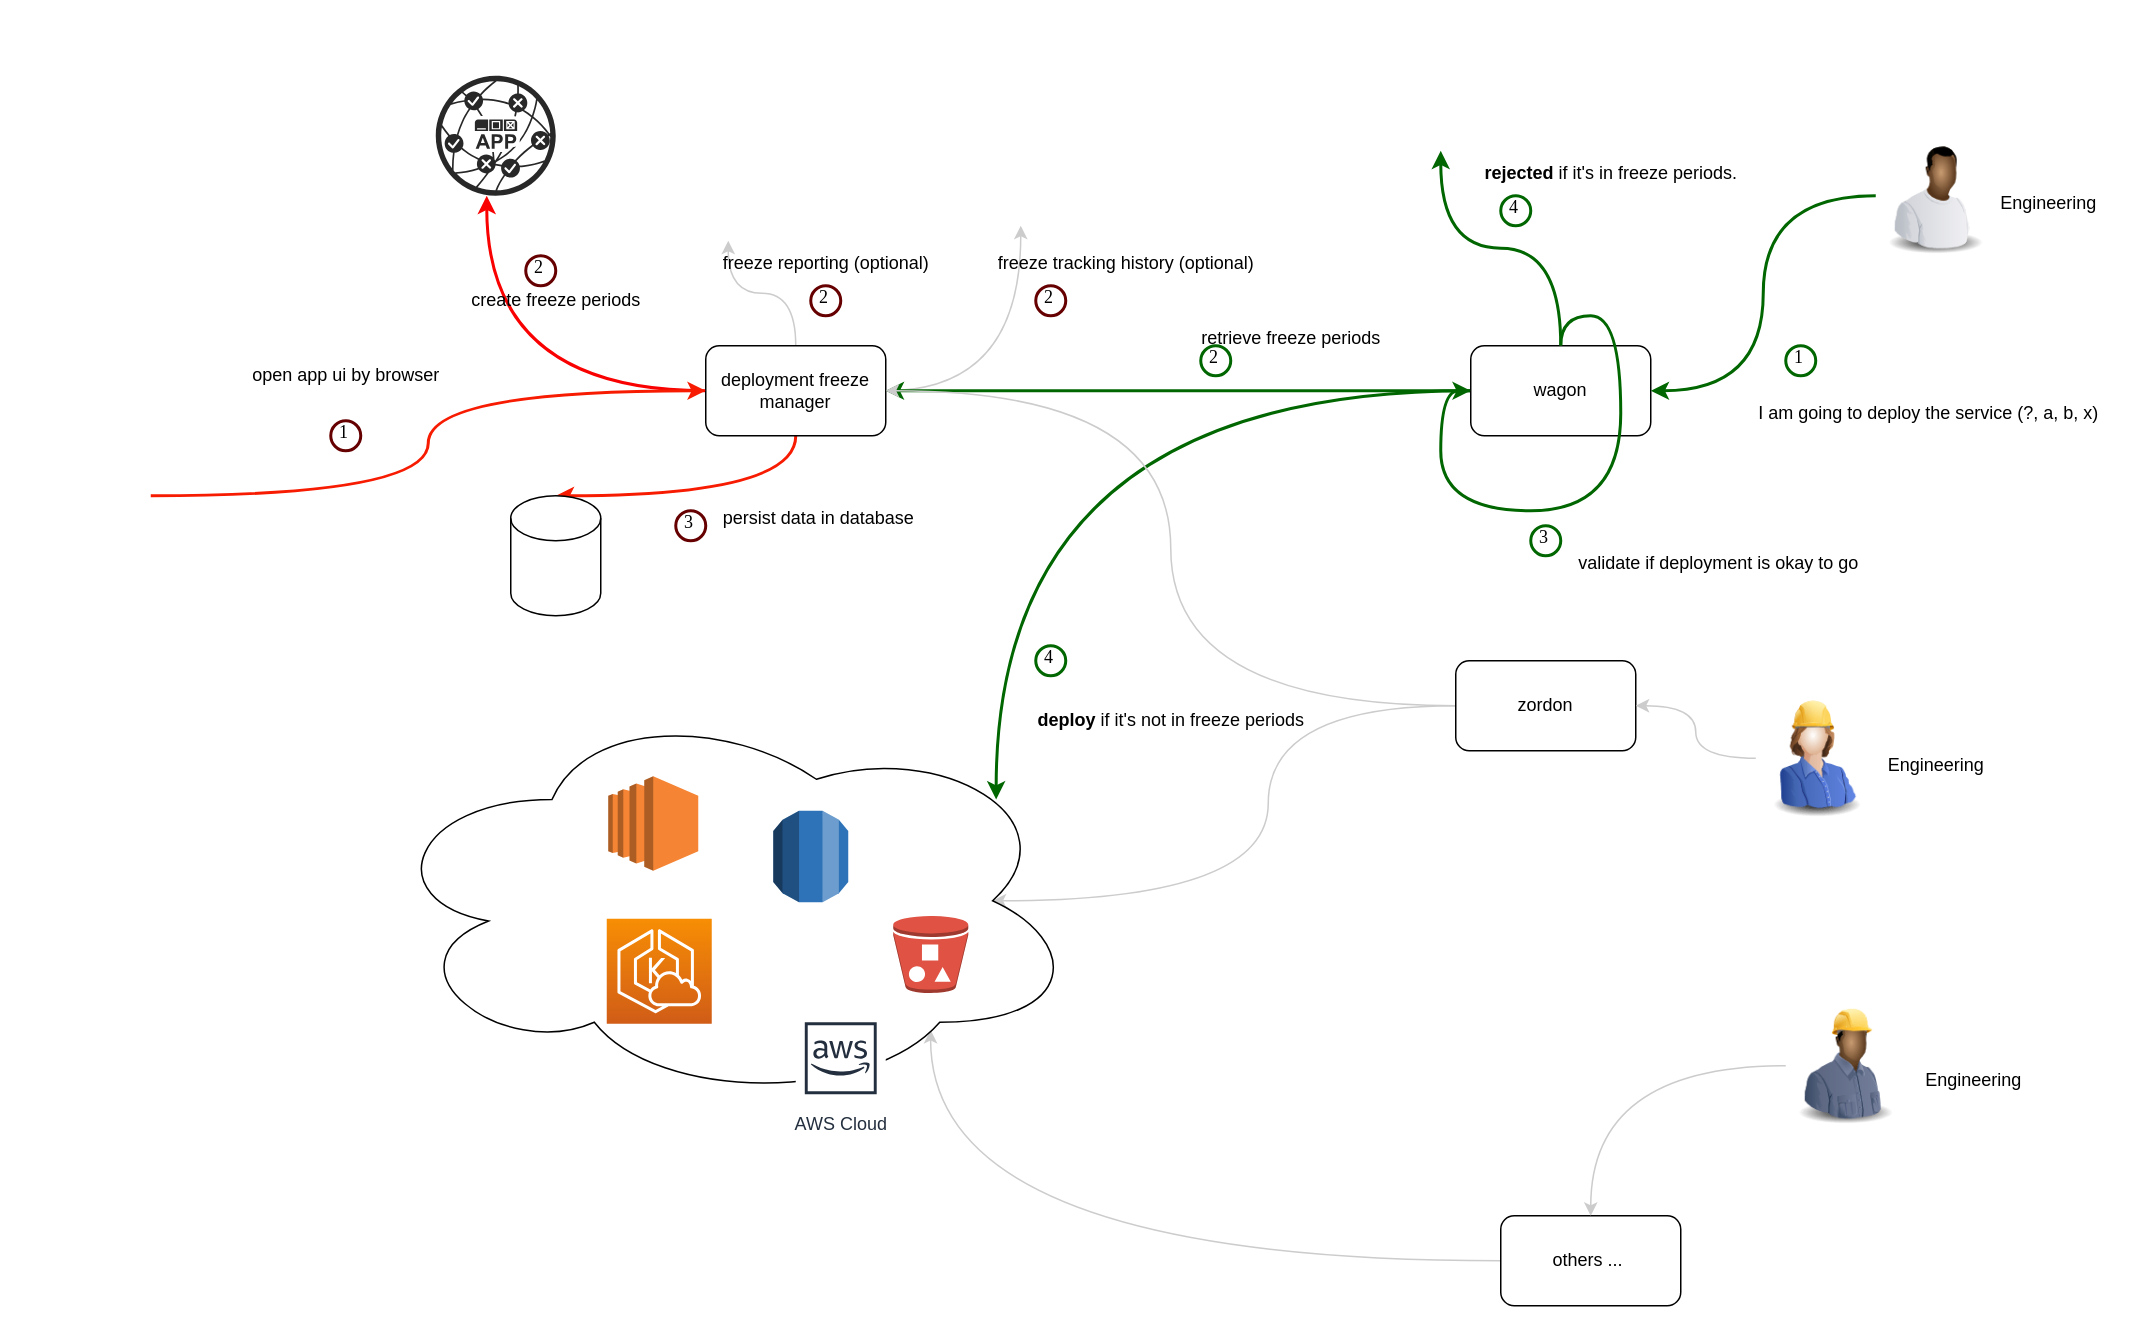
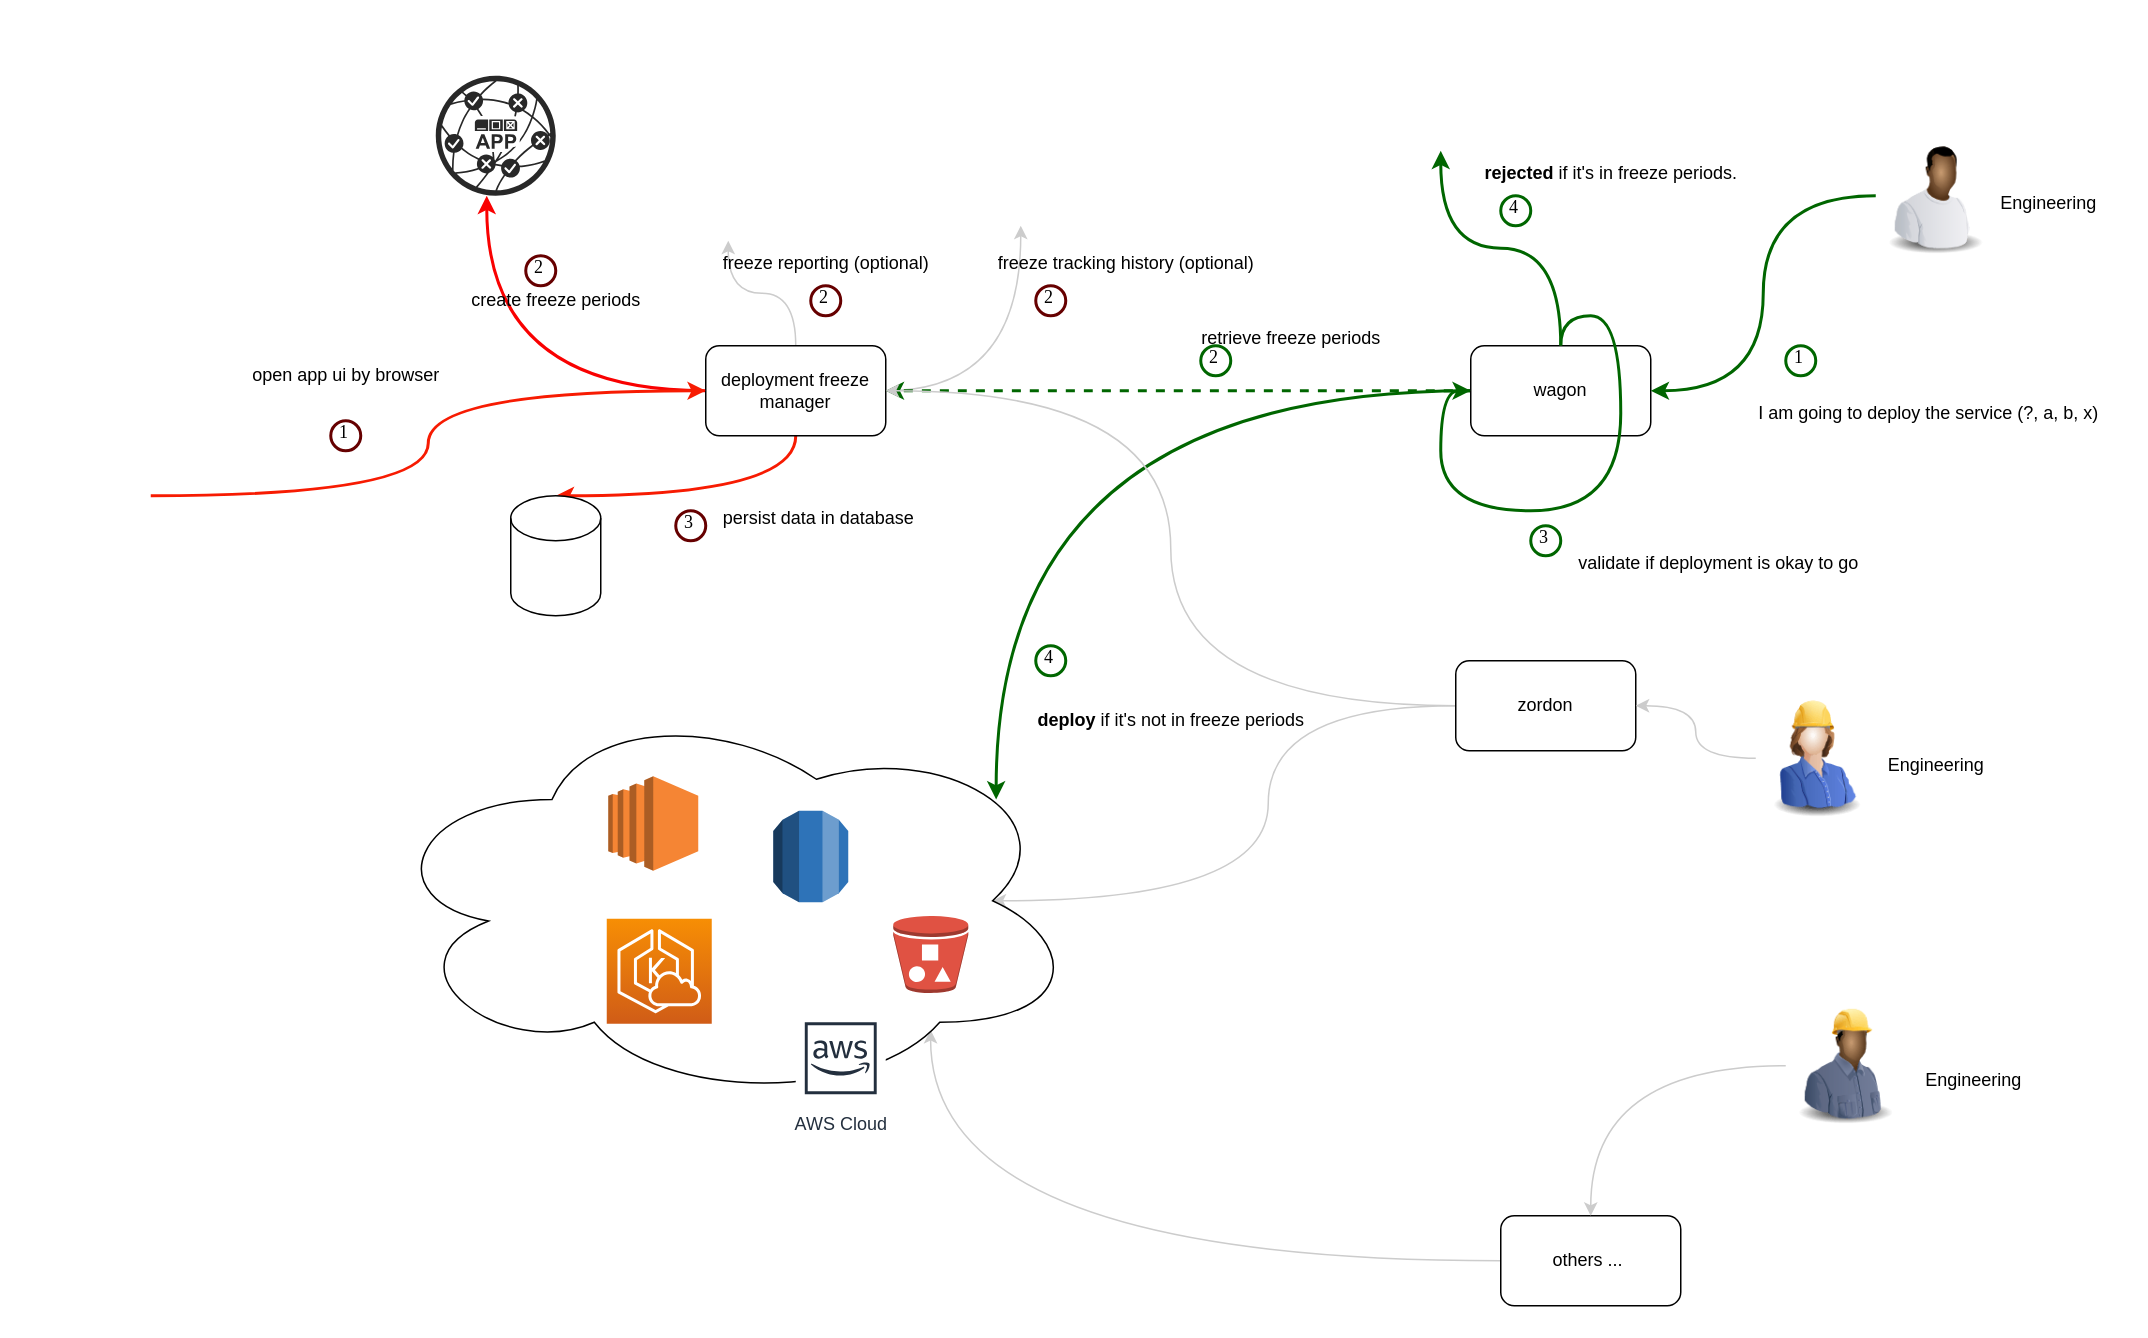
- <mxCell id="8" style="edgeStyle=orthogonalEdgeStyle;curved=1;rounded=0;orthogonalLoop=1;jettySize=auto;html=1;entryX=1;entryY=0.5;entryDx=0;entryDy=0;strokeColor=#006600;strokeWidth=2;" edge="1" parent="1" source="11" target="6"><mxGeometry relative="1" as="geometry" /></mxCell>
+ <mxCell id="8" style="edgeStyle=orthogonalEdgeStyle;curved=1;rounded=0;orthogonalLoop=1;jettySize=auto;html=1;entryX=1;entryY=0.5;entryDx=0;entryDy=0;strokeColor=#006600;strokeWidth=2;dashed=1;" edge="1" parent="1" source="11" target="6"><mxGeometry relative="1" as="geometry" /></mxCell>
